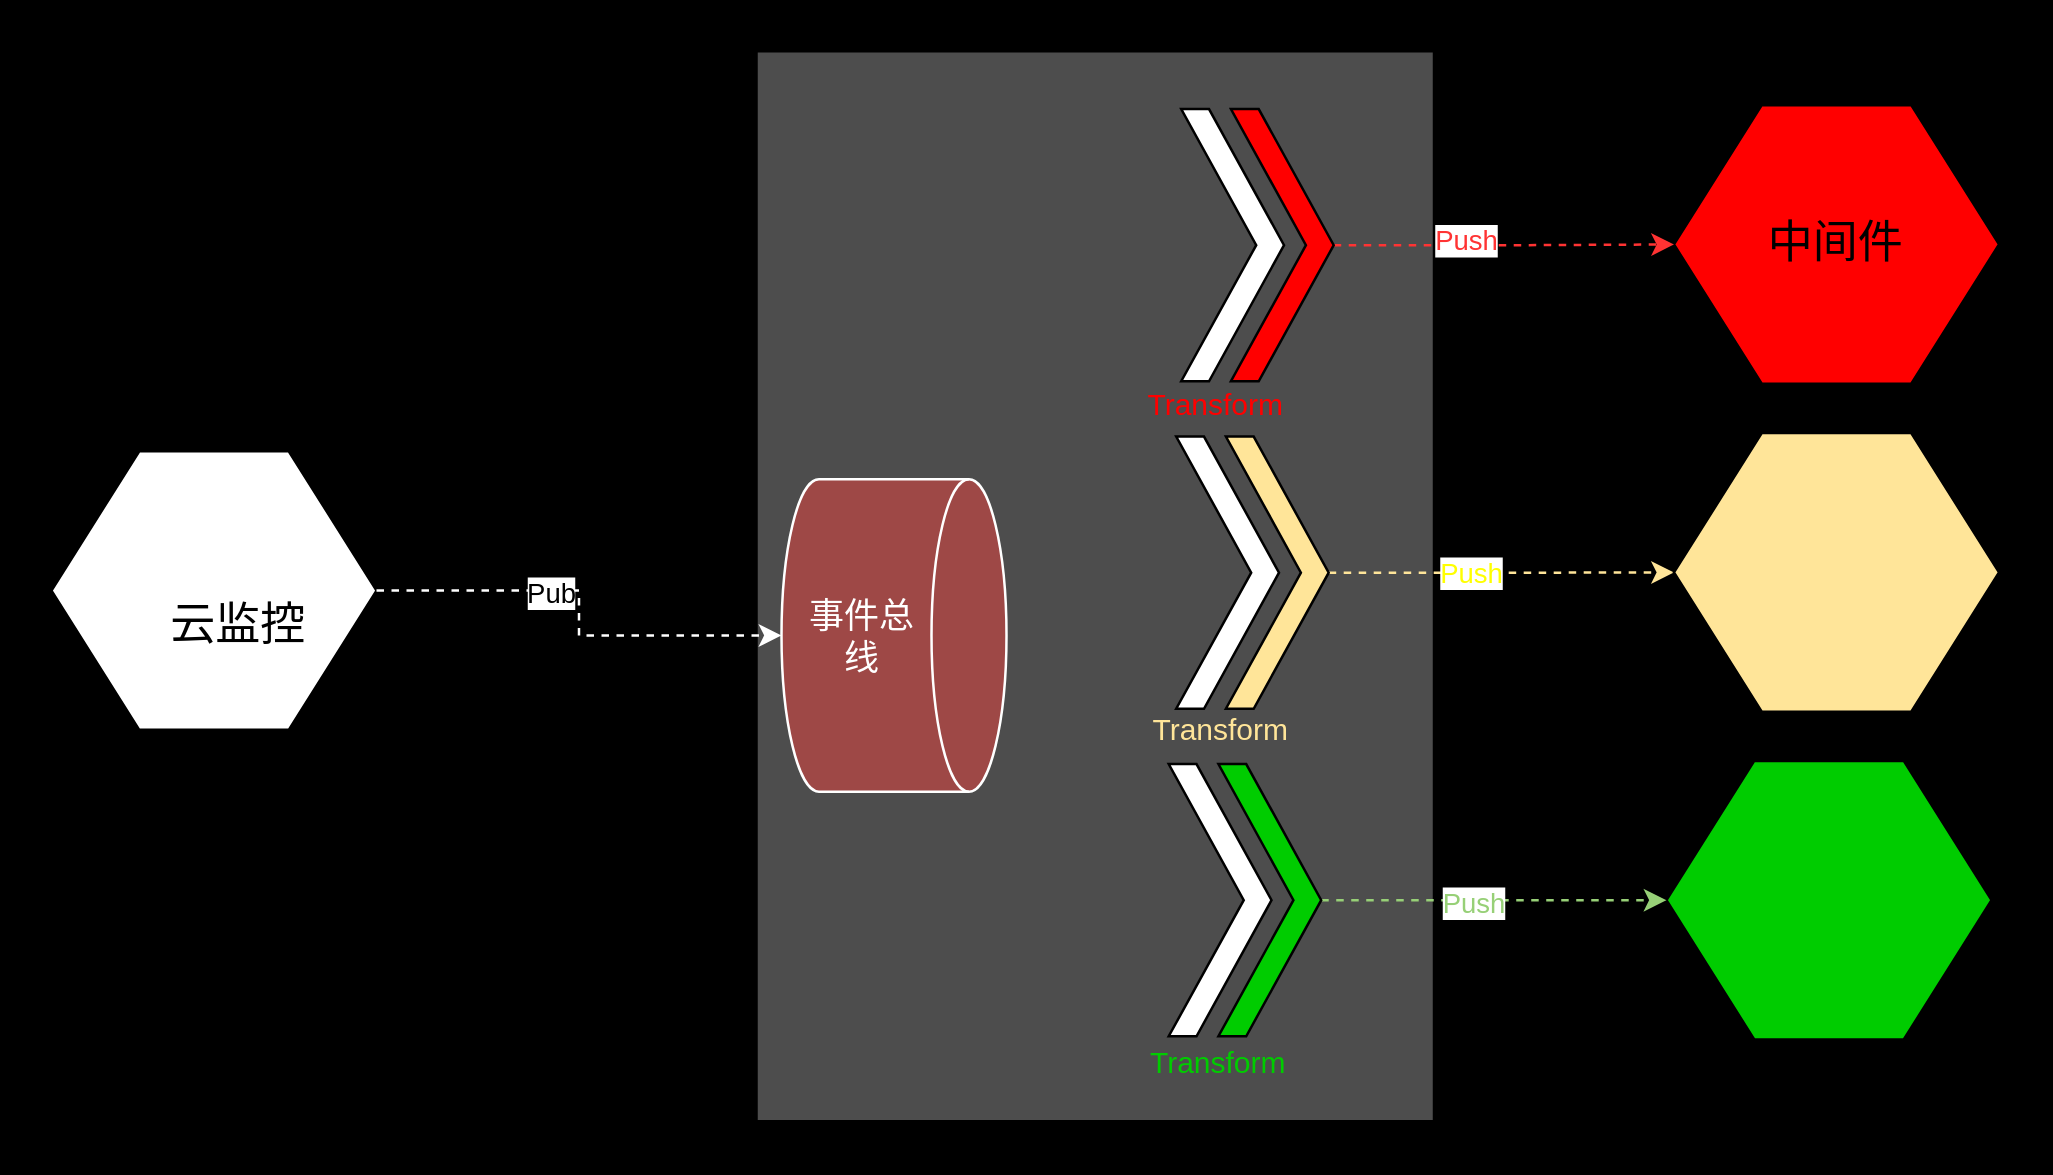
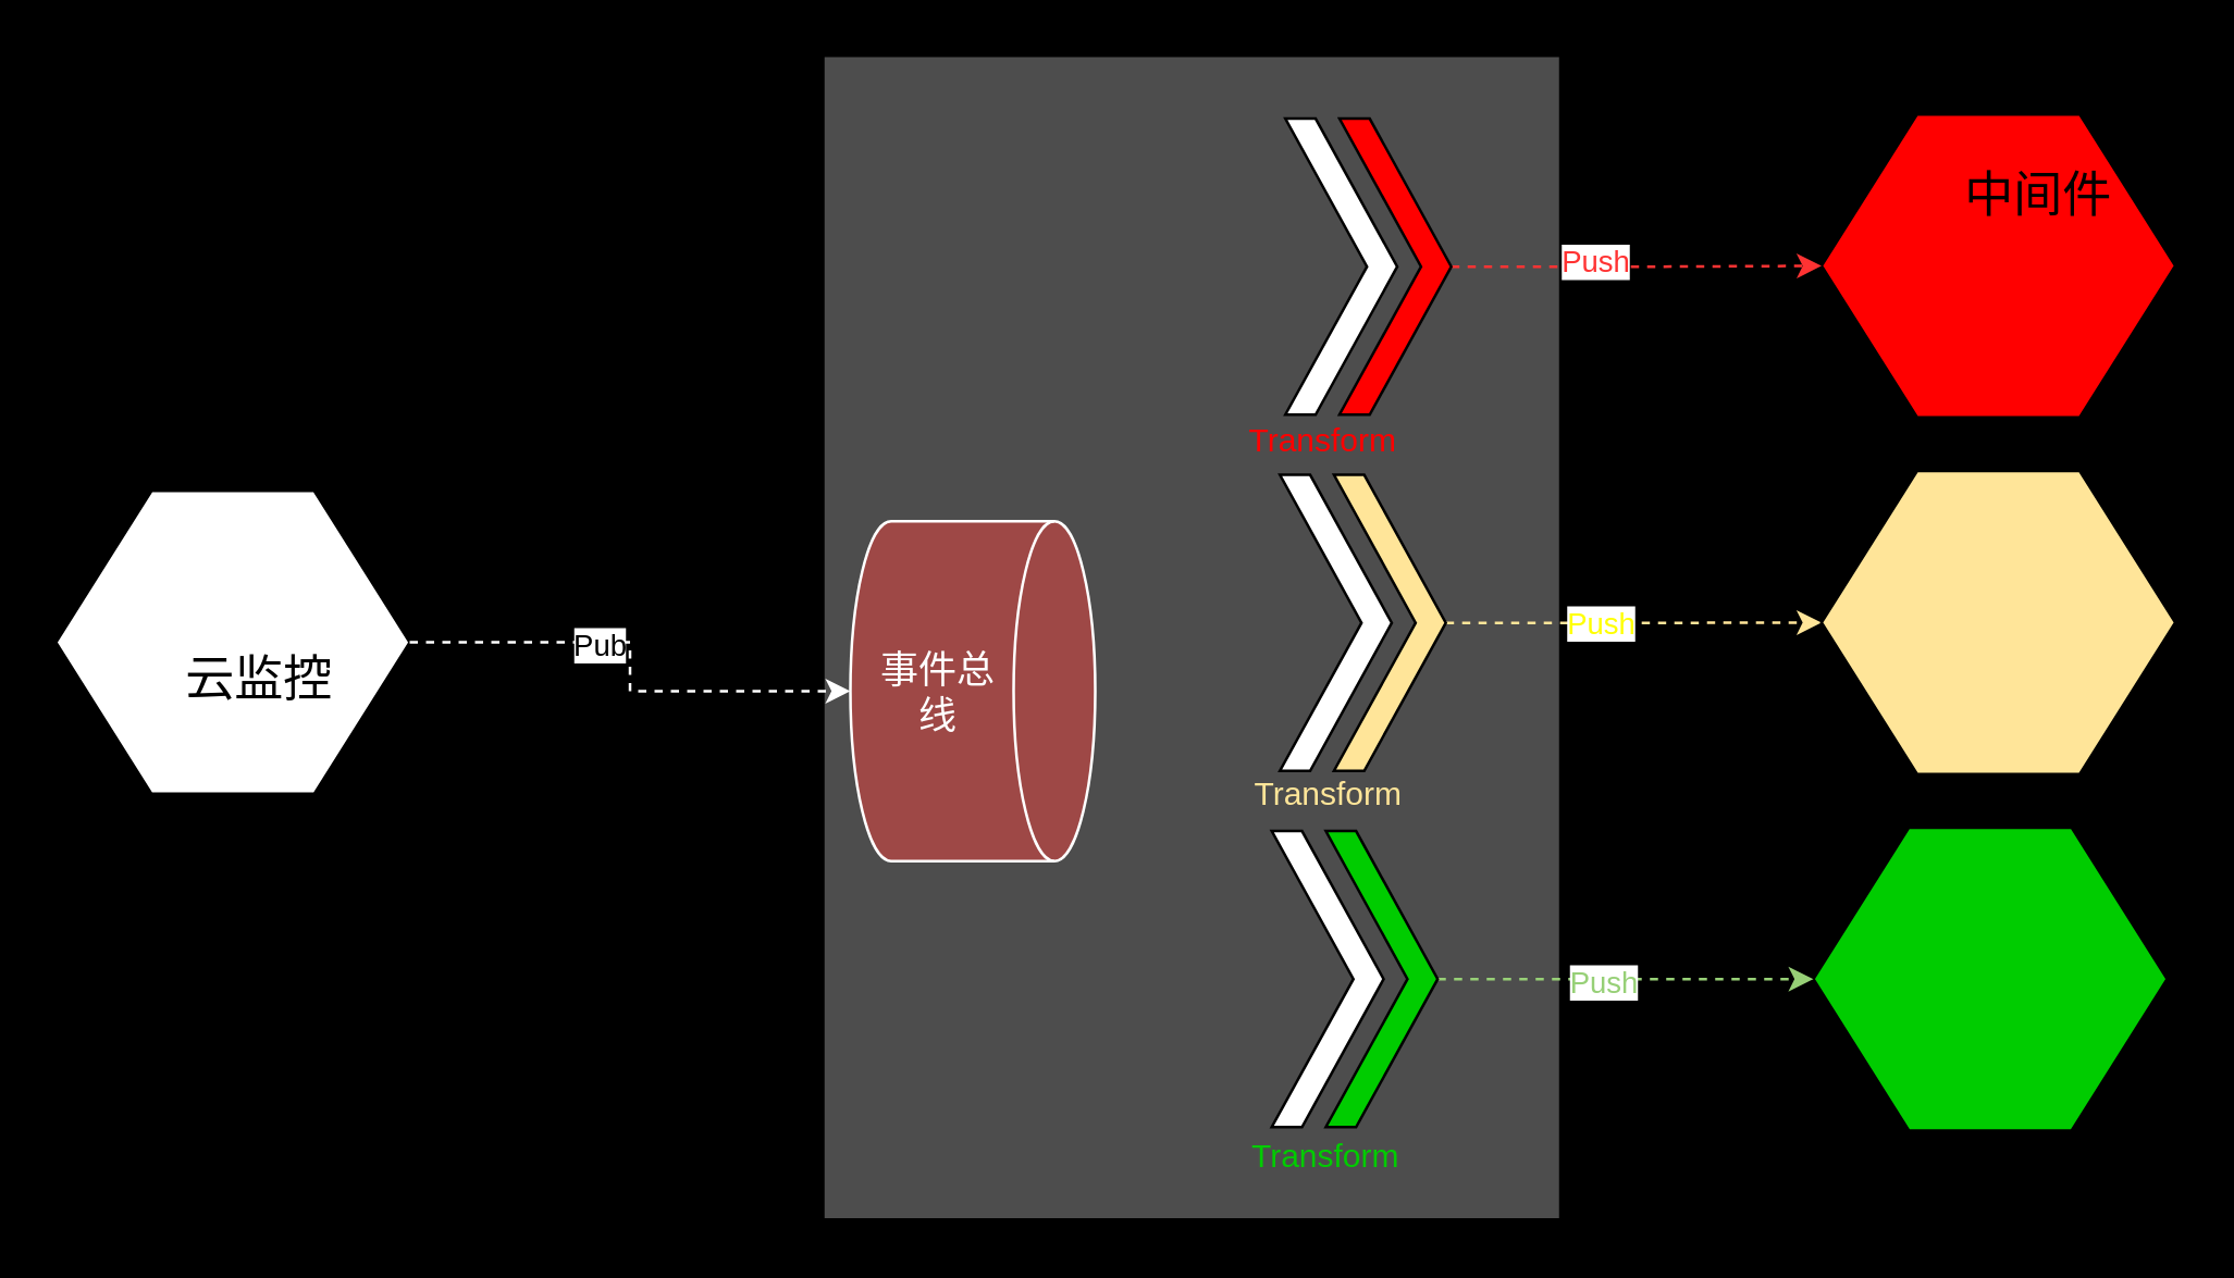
- <mxCell id="6" value="&lt;font style=&quot;font-size: 18px;&quot;&gt;中间件&lt;/font&gt;" style="text;html=1;align=center;verticalAlign=middle;whiteSpace=wrap;rounded=0;" parent="1" vertex="1"><mxGeometry x="704" y="82.28" width="60" height="30" as="geometry" /></mxCell>
+ <mxCell id="6" value="&lt;font style=&quot;font-size: 18px;&quot;&gt;中间件&lt;/font&gt;" style="text;html=1;align=center;verticalAlign=middle;whiteSpace=wrap;rounded=0;" parent="1" vertex="1"><mxGeometry x="719" y="57.28" width="60" height="30" as="geometry" /></mxCell>
